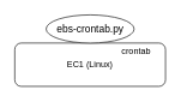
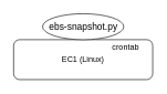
- <mxCell id="3" value="&lt;font style=&quot;font-size: 14px&quot;&gt;ebs-crontab.py&lt;/font&gt;" style="ellipse;whiteSpace=wrap;html=1;" vertex="1" parent="1"><mxGeometry x="63.5" y="20" width="122" height="39" as="geometry" /></mxCell>
+ <mxCell id="3" value="&lt;font style=&quot;font-size: 14px&quot;&gt;ebs-snapshot.py&lt;/font&gt;" style="ellipse;whiteSpace=wrap;html=1;" vertex="1" parent="1"><mxGeometry x="63.5" y="20" width="122" height="39" as="geometry" /></mxCell>
